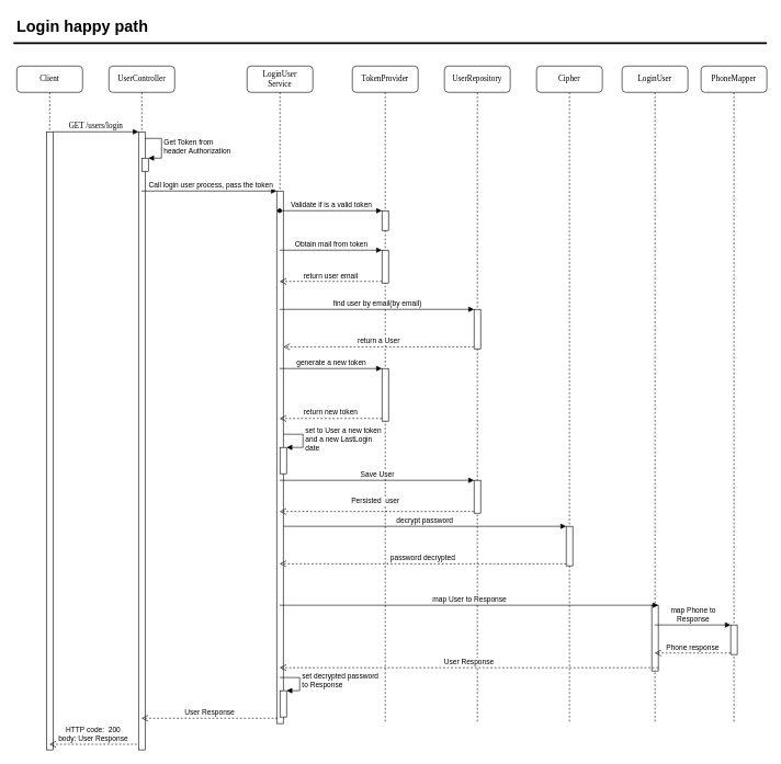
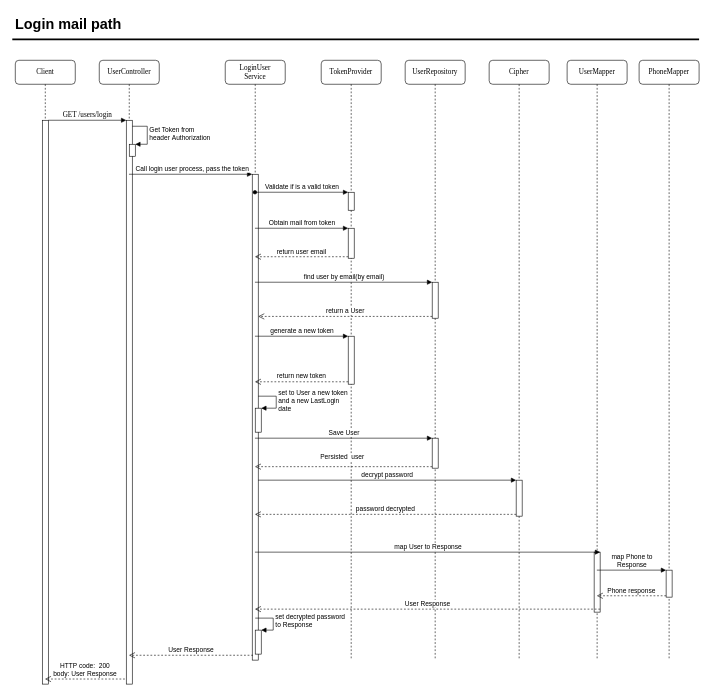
- <mxCell id="46" value="&lt;h1&gt;Login happy path&lt;/h1&gt;" style="text;html=1;strokeColor=none;fillColor=none;spacing=5;spacingTop=-20;whiteSpace=wrap;overflow=hidden;rounded=0;" vertex="1" parent="1"><mxGeometry x="20" y="20" width="1145" height="60" as="geometry" /></mxCell>
+ <mxCell id="46" value="&lt;h1&gt;Login mail path&lt;/h1&gt;" style="text;html=1;strokeColor=none;fillColor=none;spacing=5;spacingTop=-20;whiteSpace=wrap;overflow=hidden;rounded=0;" vertex="1" parent="1"><mxGeometry x="20" y="20" width="1145" height="60" as="geometry" /></mxCell>
- <mxCell id="24" value="LoginUser" style="shape=umlLifeline;perimeter=lifelinePerimeter;whiteSpace=wrap;html=1;container=1;collapsible=0;recursiveResize=0;outlineConnect=0;rounded=1;shadow=0;comic=0;labelBackgroundColor=none;strokeWidth=1;fontFamily=Verdana;fontSize=12;align=center;" vertex="1" parent="1"><mxGeometry x="945" y="100" width="100" height="1000" as="geometry" /></mxCell>
+ <mxCell id="24" value="UserMapper" style="shape=umlLifeline;perimeter=lifelinePerimeter;whiteSpace=wrap;html=1;container=1;collapsible=0;recursiveResize=0;outlineConnect=0;rounded=1;shadow=0;comic=0;labelBackgroundColor=none;strokeWidth=1;fontFamily=Verdana;fontSize=12;align=center;" vertex="1" parent="1"><mxGeometry x="945" y="100" width="100" height="1000" as="geometry" /></mxCell>
